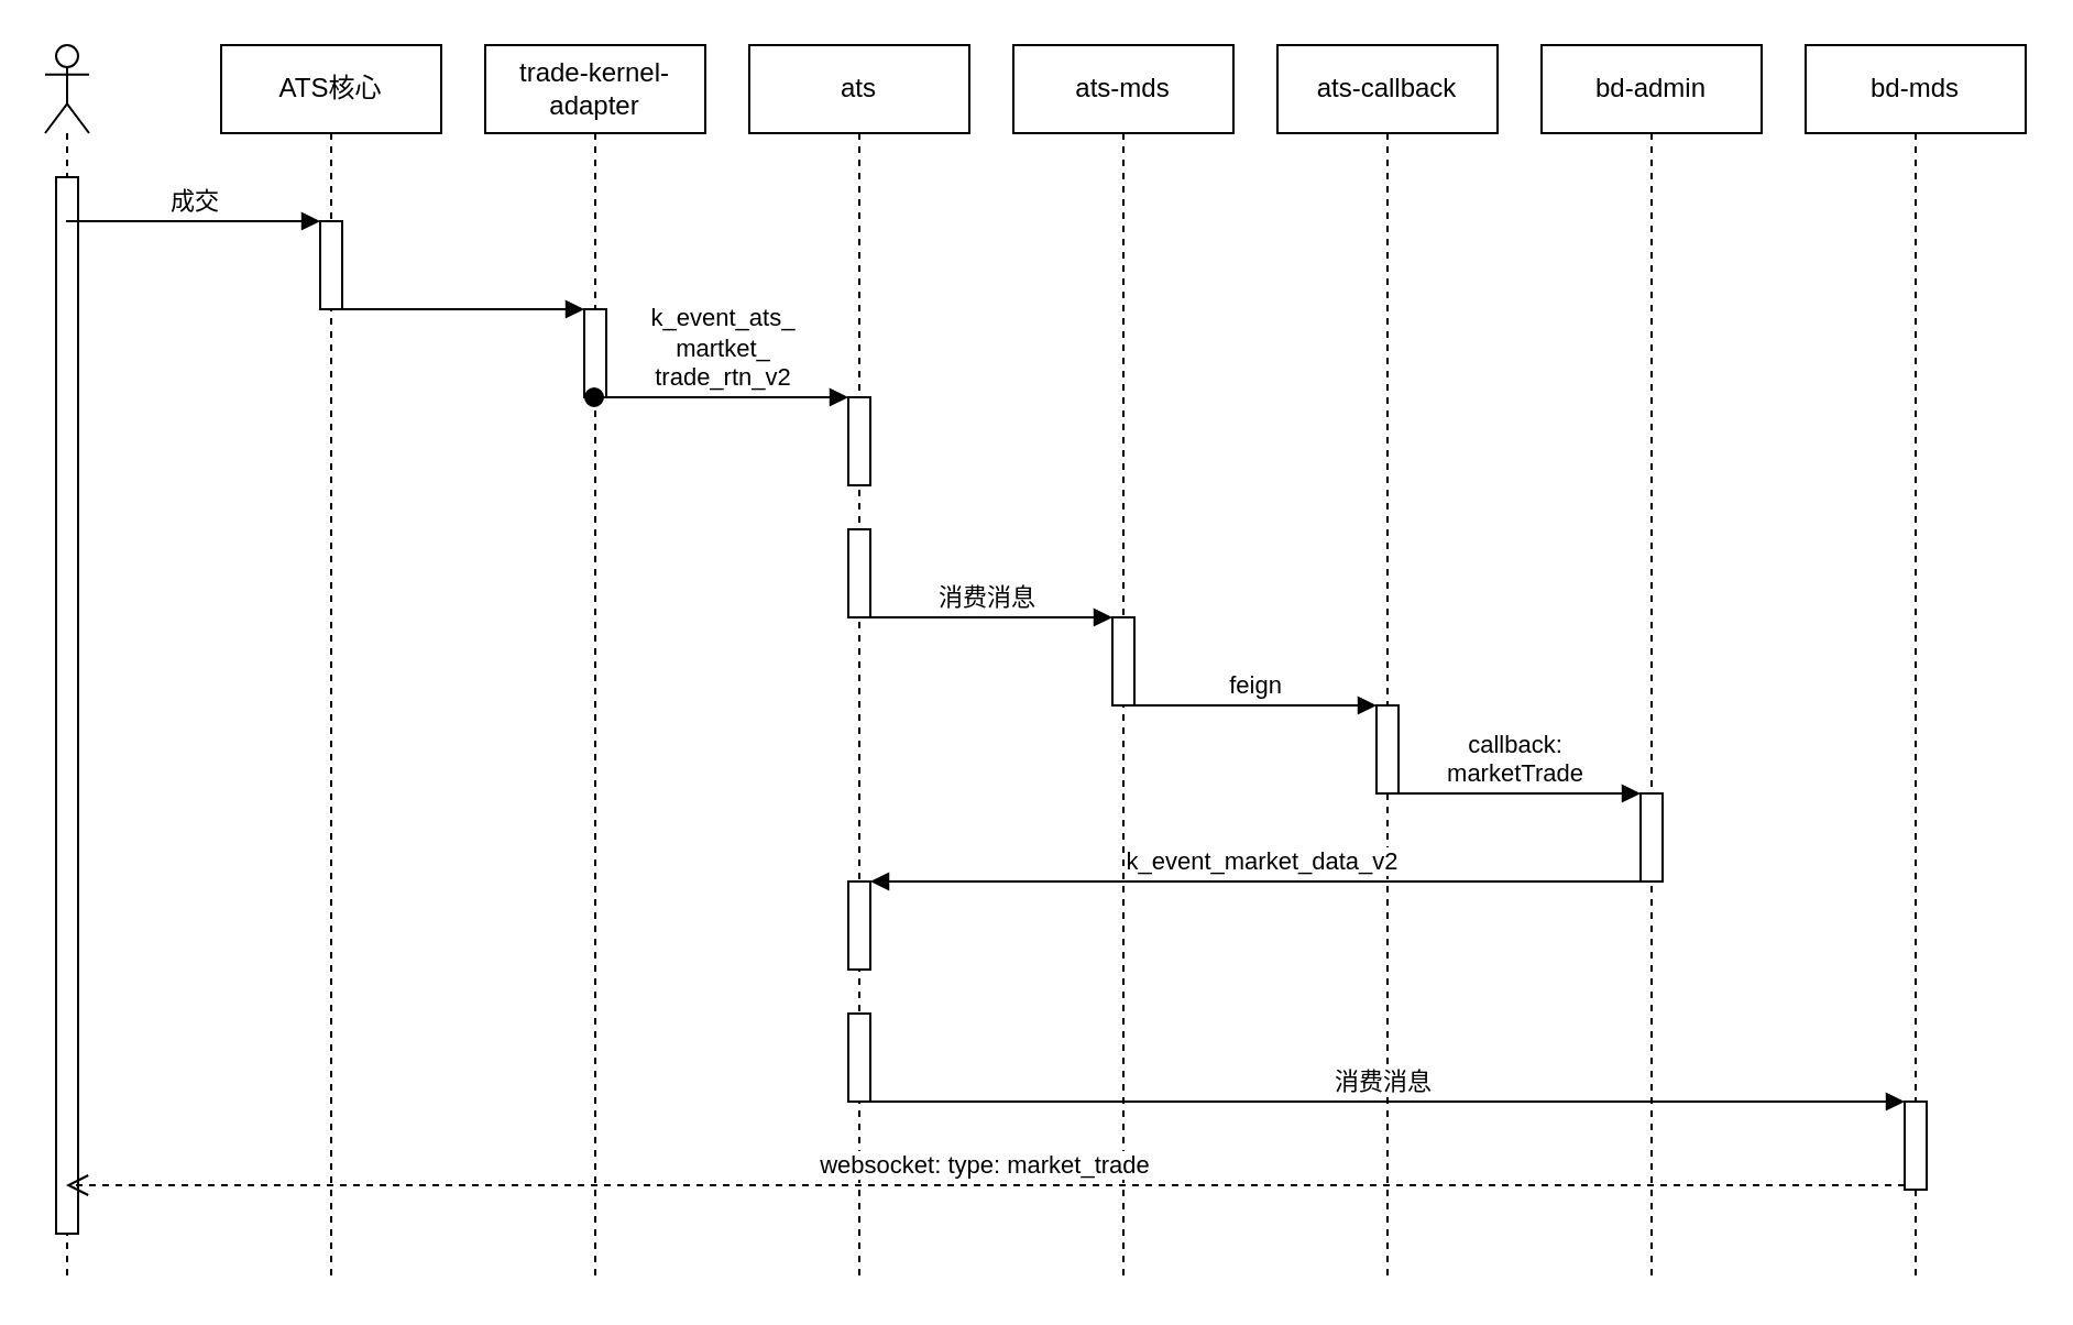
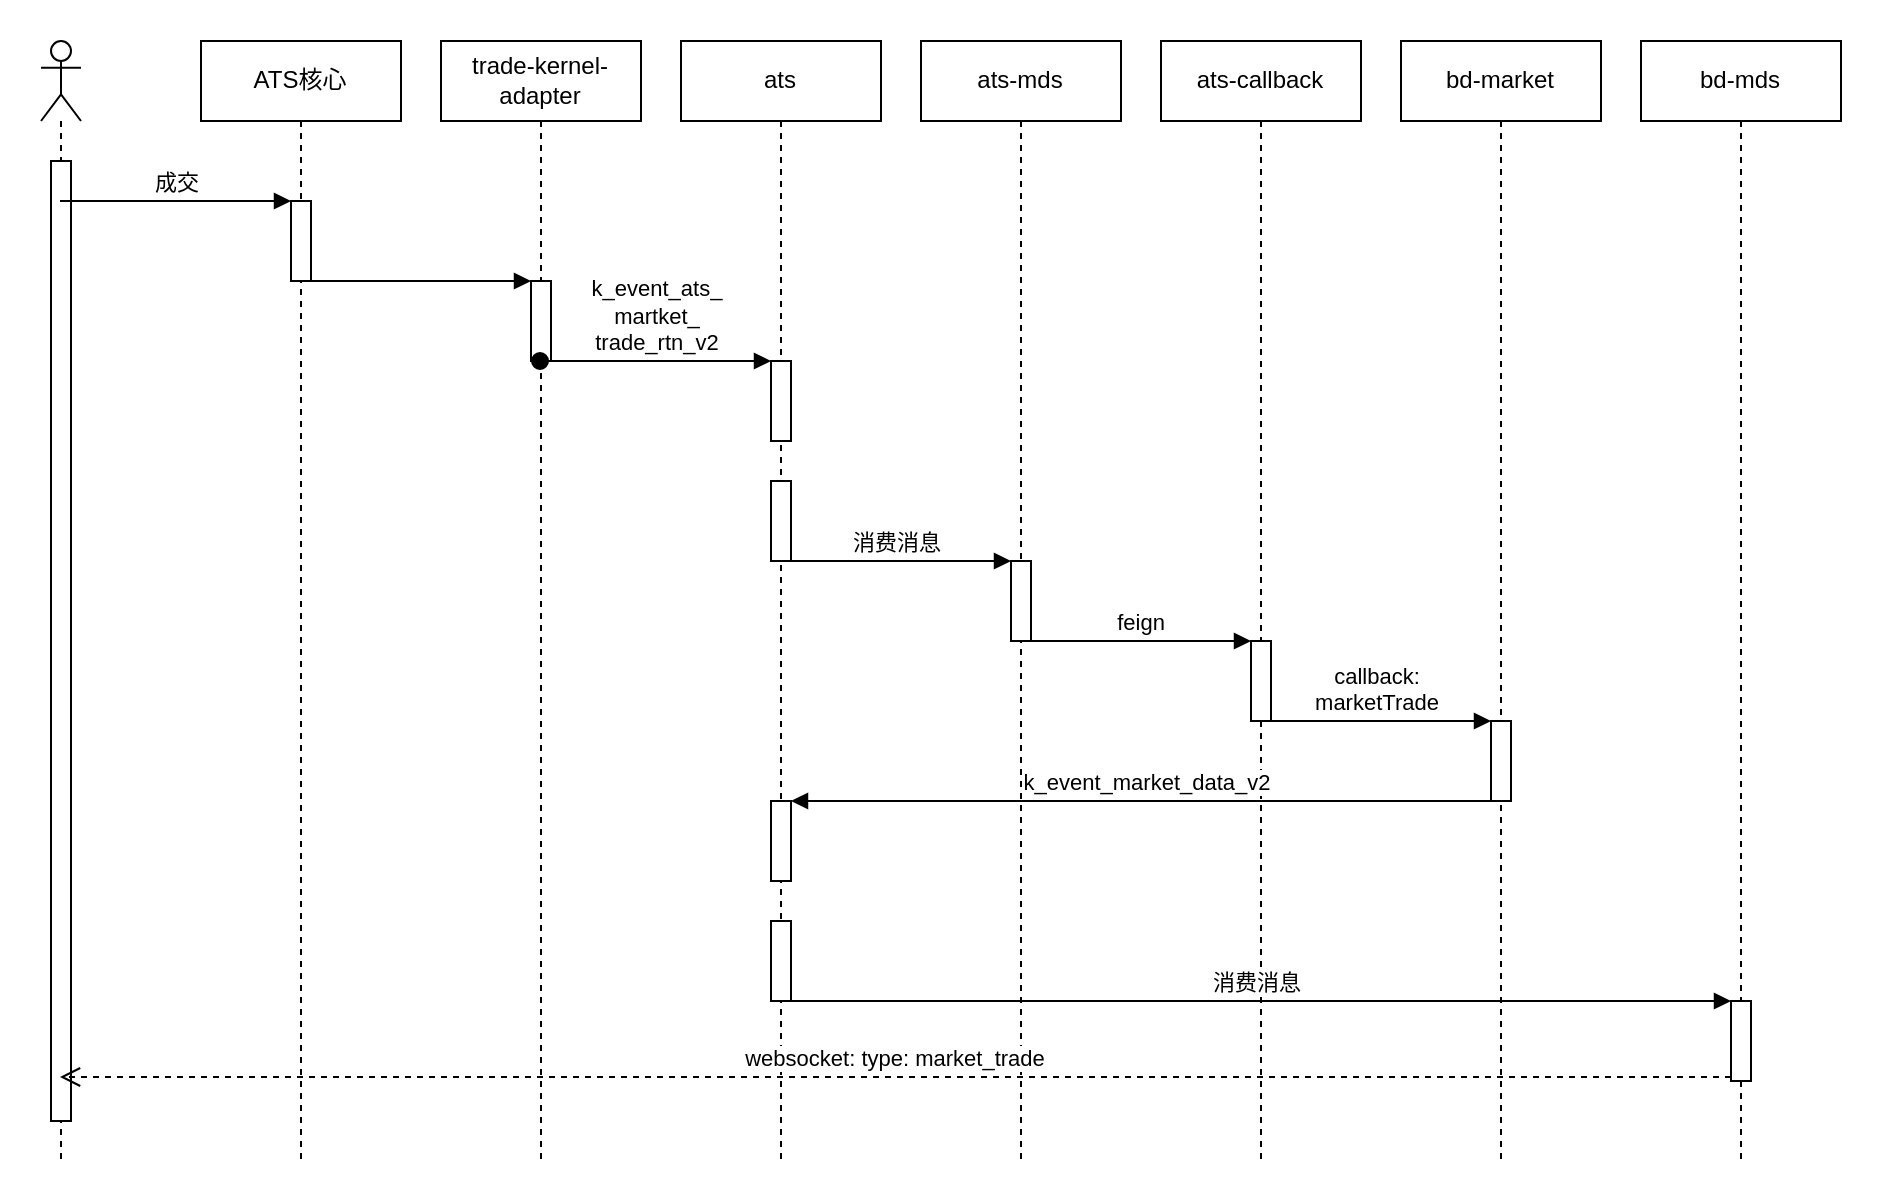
- <mxCell id="22" value="bd-admin" style="shape=umlLifeline;perimeter=lifelinePerimeter;whiteSpace=wrap;html=1;container=1;collapsible=0;recursiveResize=0;outlineConnect=0;" vertex="1" parent="1"><mxGeometry x="700" y="20" width="100" height="560" as="geometry" /></mxCell>
+ <mxCell id="22" value="bd-market" style="shape=umlLifeline;perimeter=lifelinePerimeter;whiteSpace=wrap;html=1;container=1;collapsible=0;recursiveResize=0;outlineConnect=0;" vertex="1" parent="1"><mxGeometry x="700" y="20" width="100" height="560" as="geometry" /></mxCell>
